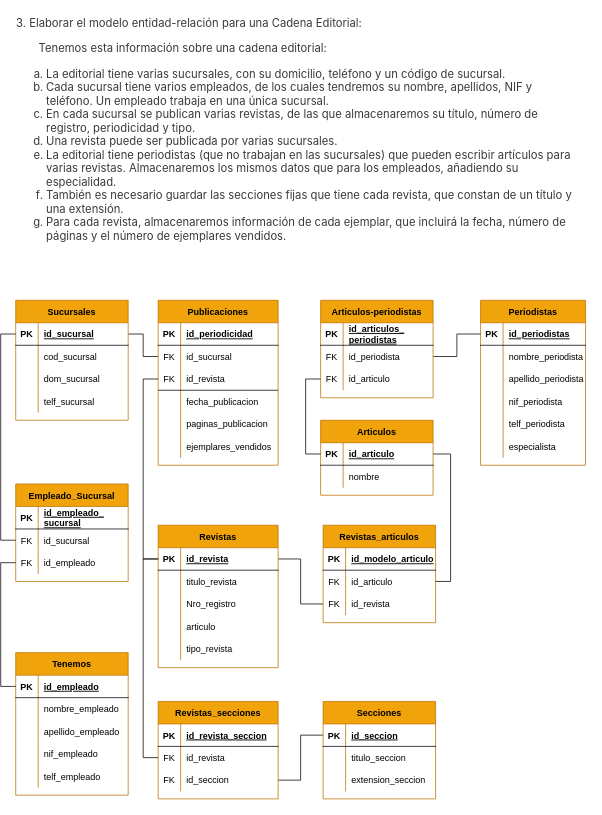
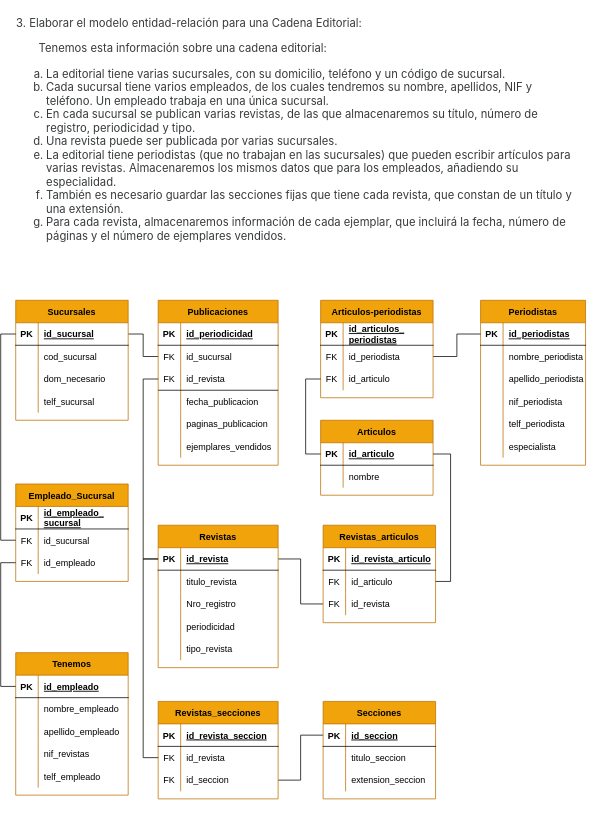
- <mxCell id="51" value="dom_sucursal" style="shape=partialRectangle;connectable=0;fillColor=none;top=0;left=0;bottom=0;right=0;align=left;spacingLeft=6;overflow=hidden;" vertex="1" parent="49"><mxGeometry x="30" width="120" height="30" as="geometry"><mxRectangle width="120" height="30" as="alternateBounds" /></mxGeometry></mxCell>
+ <mxCell id="51" value="dom_necesario" style="shape=partialRectangle;connectable=0;fillColor=none;top=0;left=0;bottom=0;right=0;align=left;spacingLeft=6;overflow=hidden;" vertex="1" parent="49"><mxGeometry x="30" width="120" height="30" as="geometry"><mxRectangle width="120" height="30" as="alternateBounds" /></mxGeometry></mxCell>
- <mxCell id="82" value="id_modelo_articulo" style="shape=partialRectangle;connectable=0;fillColor=none;top=0;left=0;bottom=0;right=0;align=left;spacingLeft=6;fontStyle=5;overflow=hidden;" vertex="1" parent="80"><mxGeometry x="30" width="120" height="30" as="geometry"><mxRectangle width="120" height="30" as="alternateBounds" /></mxGeometry></mxCell>
+ <mxCell id="82" value="id_revista_articulo" style="shape=partialRectangle;connectable=0;fillColor=none;top=0;left=0;bottom=0;right=0;align=left;spacingLeft=6;fontStyle=5;overflow=hidden;" vertex="1" parent="80"><mxGeometry x="30" width="120" height="30" as="geometry"><mxRectangle width="120" height="30" as="alternateBounds" /></mxGeometry></mxCell>
- <mxCell id="142" value="articulo" style="shape=partialRectangle;connectable=0;fillColor=none;top=0;left=0;bottom=0;right=0;align=left;spacingLeft=6;overflow=hidden;" vertex="1" parent="140"><mxGeometry x="30" width="130" height="30" as="geometry"><mxRectangle width="130" height="30" as="alternateBounds" /></mxGeometry></mxCell>
+ <mxCell id="142" value="periodicidad" style="shape=partialRectangle;connectable=0;fillColor=none;top=0;left=0;bottom=0;right=0;align=left;spacingLeft=6;overflow=hidden;" vertex="1" parent="140"><mxGeometry x="30" width="130" height="30" as="geometry"><mxRectangle width="130" height="30" as="alternateBounds" /></mxGeometry></mxCell>
- <mxCell id="38" value="nif_empleado" style="shape=partialRectangle;connectable=0;fillColor=none;top=0;left=0;bottom=0;right=0;align=left;spacingLeft=6;overflow=hidden;" vertex="1" parent="36"><mxGeometry x="30" width="120" height="30" as="geometry"><mxRectangle width="120" height="30" as="alternateBounds" /></mxGeometry></mxCell>
+ <mxCell id="38" value="nif_revistas" style="shape=partialRectangle;connectable=0;fillColor=none;top=0;left=0;bottom=0;right=0;align=left;spacingLeft=6;overflow=hidden;" vertex="1" parent="36"><mxGeometry x="30" width="120" height="30" as="geometry"><mxRectangle width="120" height="30" as="alternateBounds" /></mxGeometry></mxCell>
